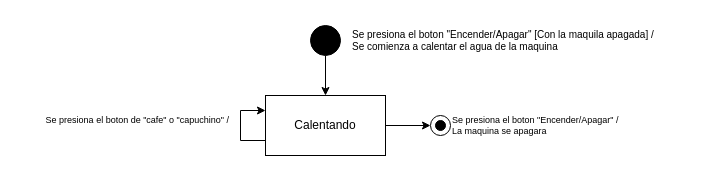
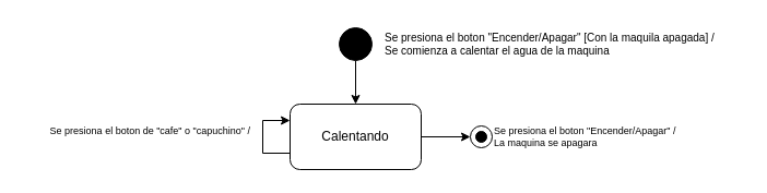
- <mxCell id="3" value="Calentando" style="whiteSpace=wrap;html=1;rounded=0;" vertex="1" parent="1"><mxGeometry x="265" y="95" width="120" height="60" as="geometry" /></mxCell>
+ <mxCell id="3" value="Calentando" style="rounded=1;whiteSpace=wrap;html=1;" vertex="1" parent="1"><mxGeometry x="265" y="95" width="120" height="60" as="geometry" /></mxCell>
